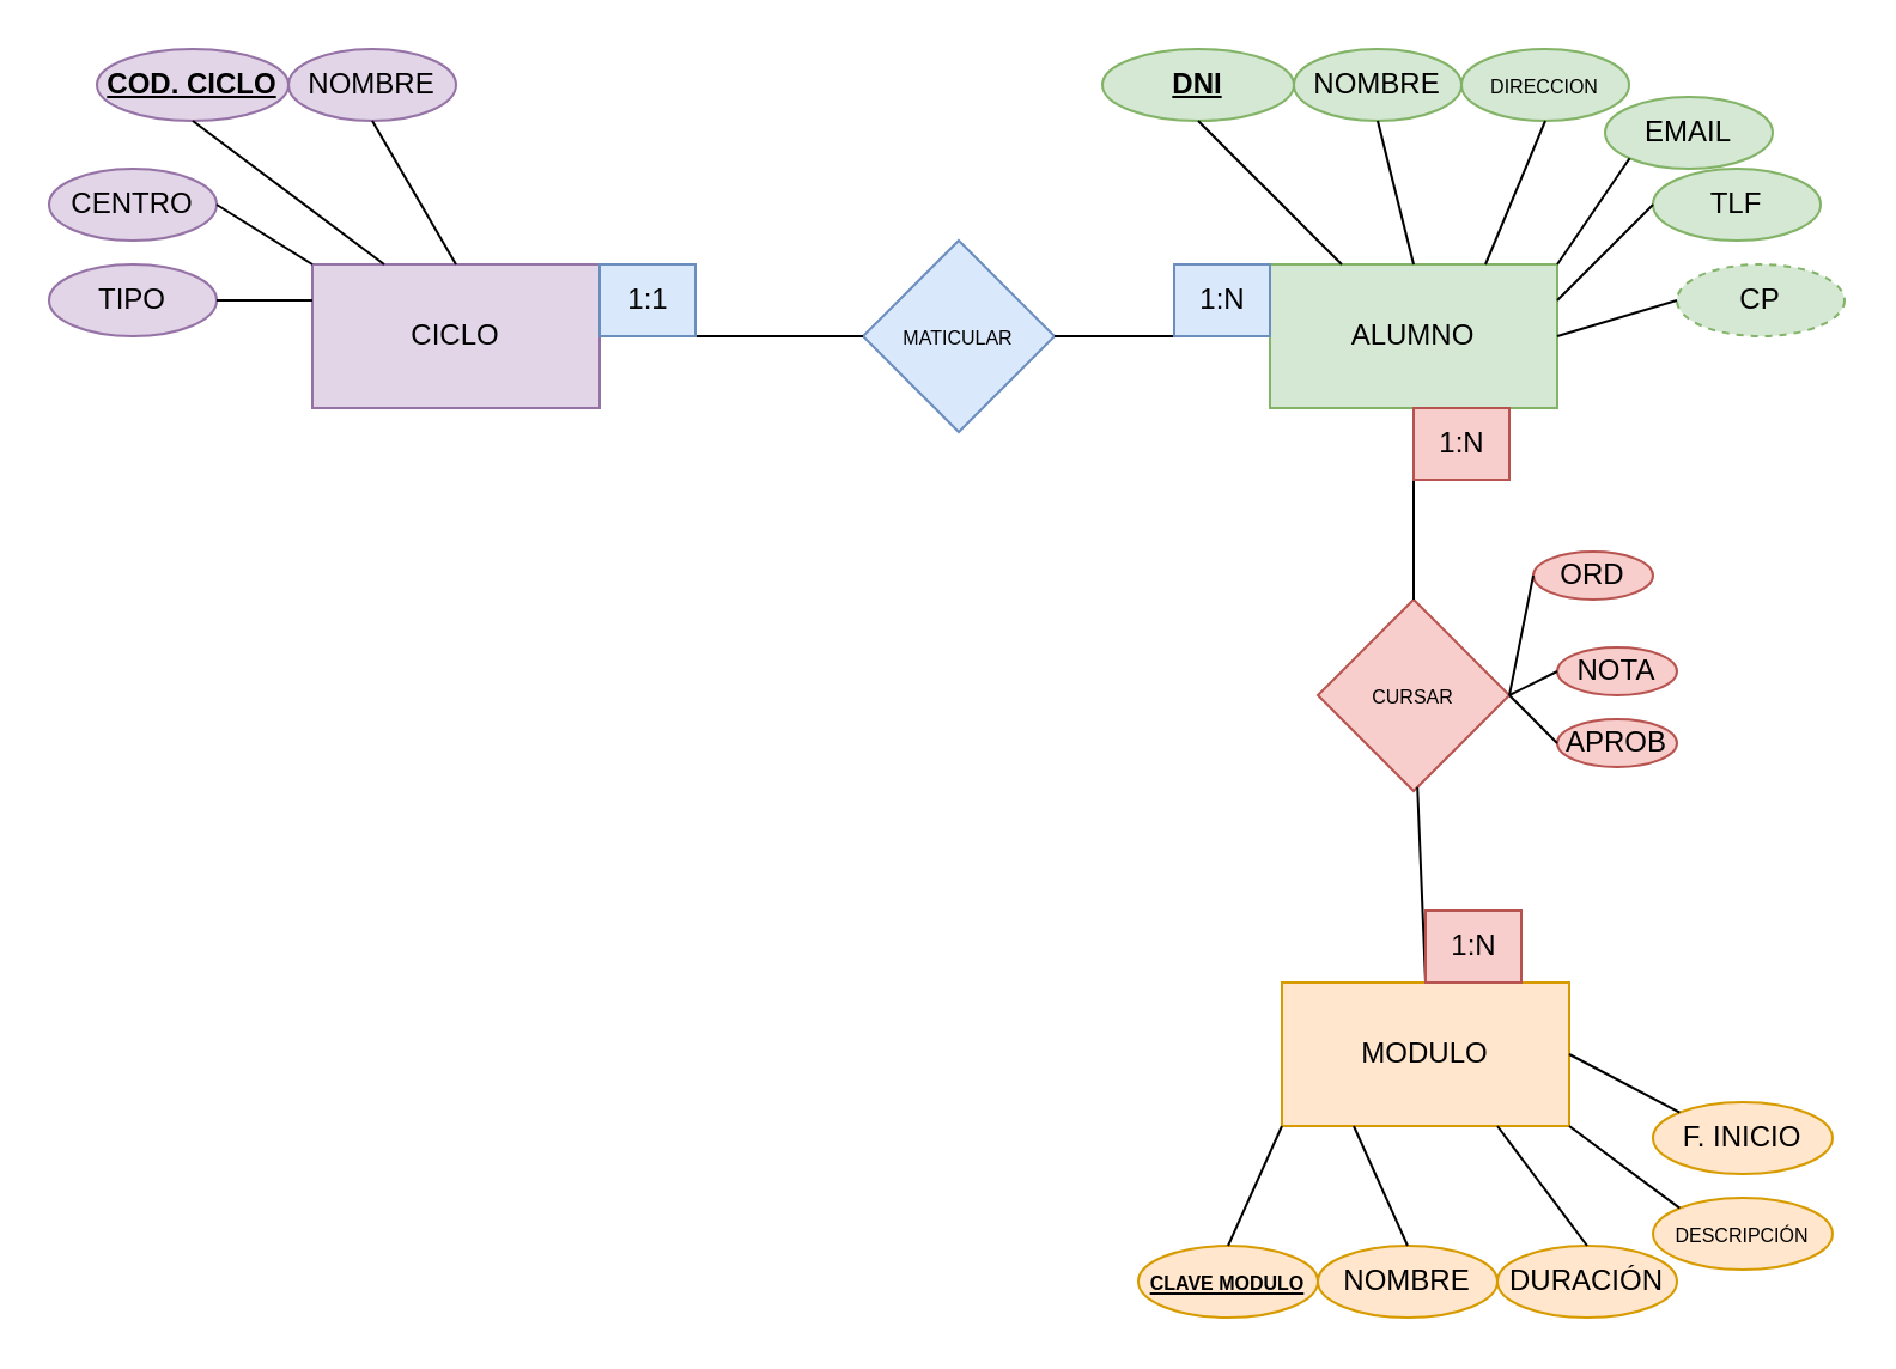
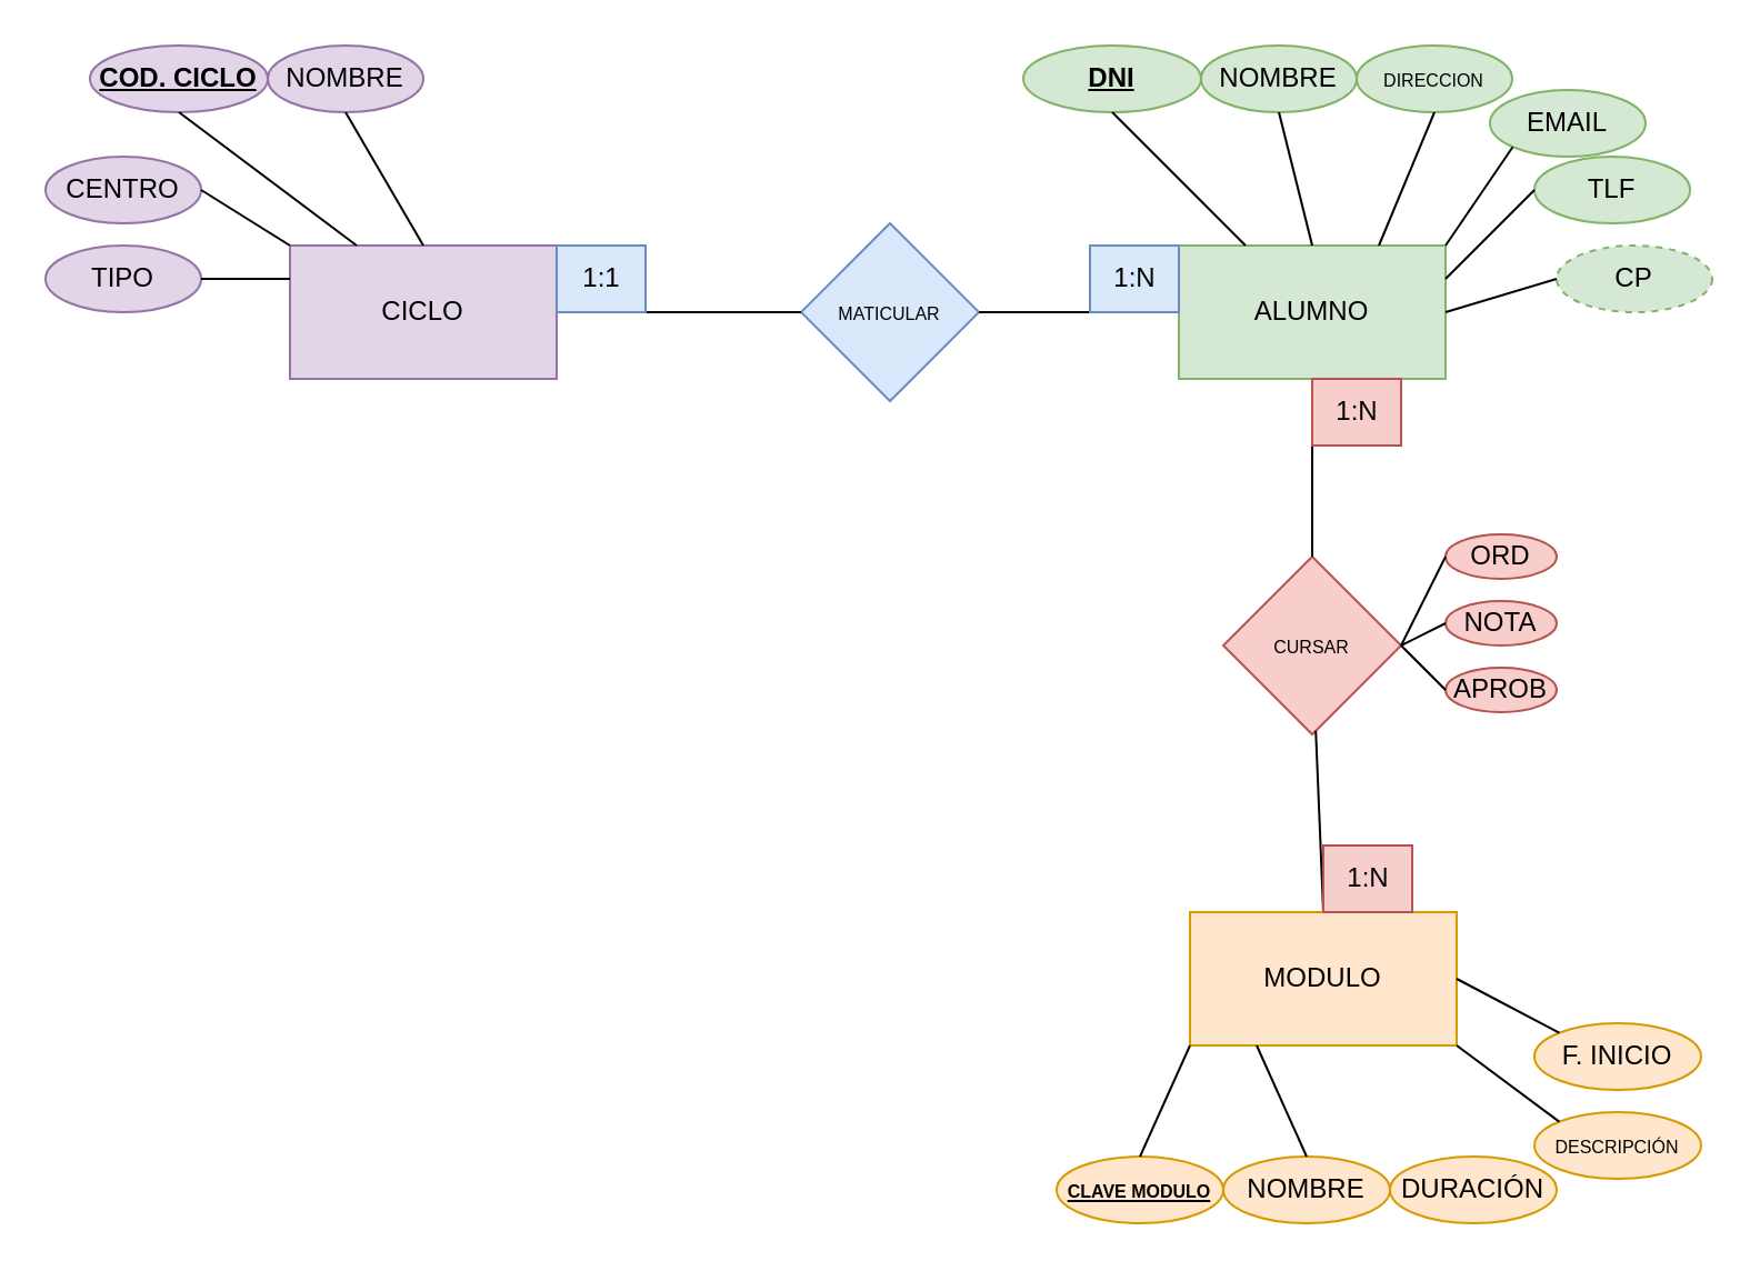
- <mxCell id="43" value="ORD" style="ellipse;whiteSpace=wrap;html=1;fillColor=#f8cecc;strokeColor=#b85450;" vertex="1" parent="1"><mxGeometry x="640" y="230" width="50" height="20" as="geometry" /></mxCell>
+ <mxCell id="43" value="ORD" style="ellipse;whiteSpace=wrap;html=1;fillColor=#f8cecc;strokeColor=#b85450;" vertex="1" parent="1"><mxGeometry x="650" y="240" width="50" height="20" as="geometry" /></mxCell>
- <mxCell id="50" value="" style="endArrow=none;html=1;rounded=0;exitX=0.5;exitY=0;exitDx=0;exitDy=0;entryX=0.75;entryY=1;entryDx=0;entryDy=0;" edge="1" parent="1" source="45" target="9"><mxGeometry width="50" height="50" relative="1" as="geometry"><mxPoint x="450" y="320" as="sourcePoint" /><mxPoint x="500" y="270" as="targetPoint" /></mxGeometry></mxCell>
